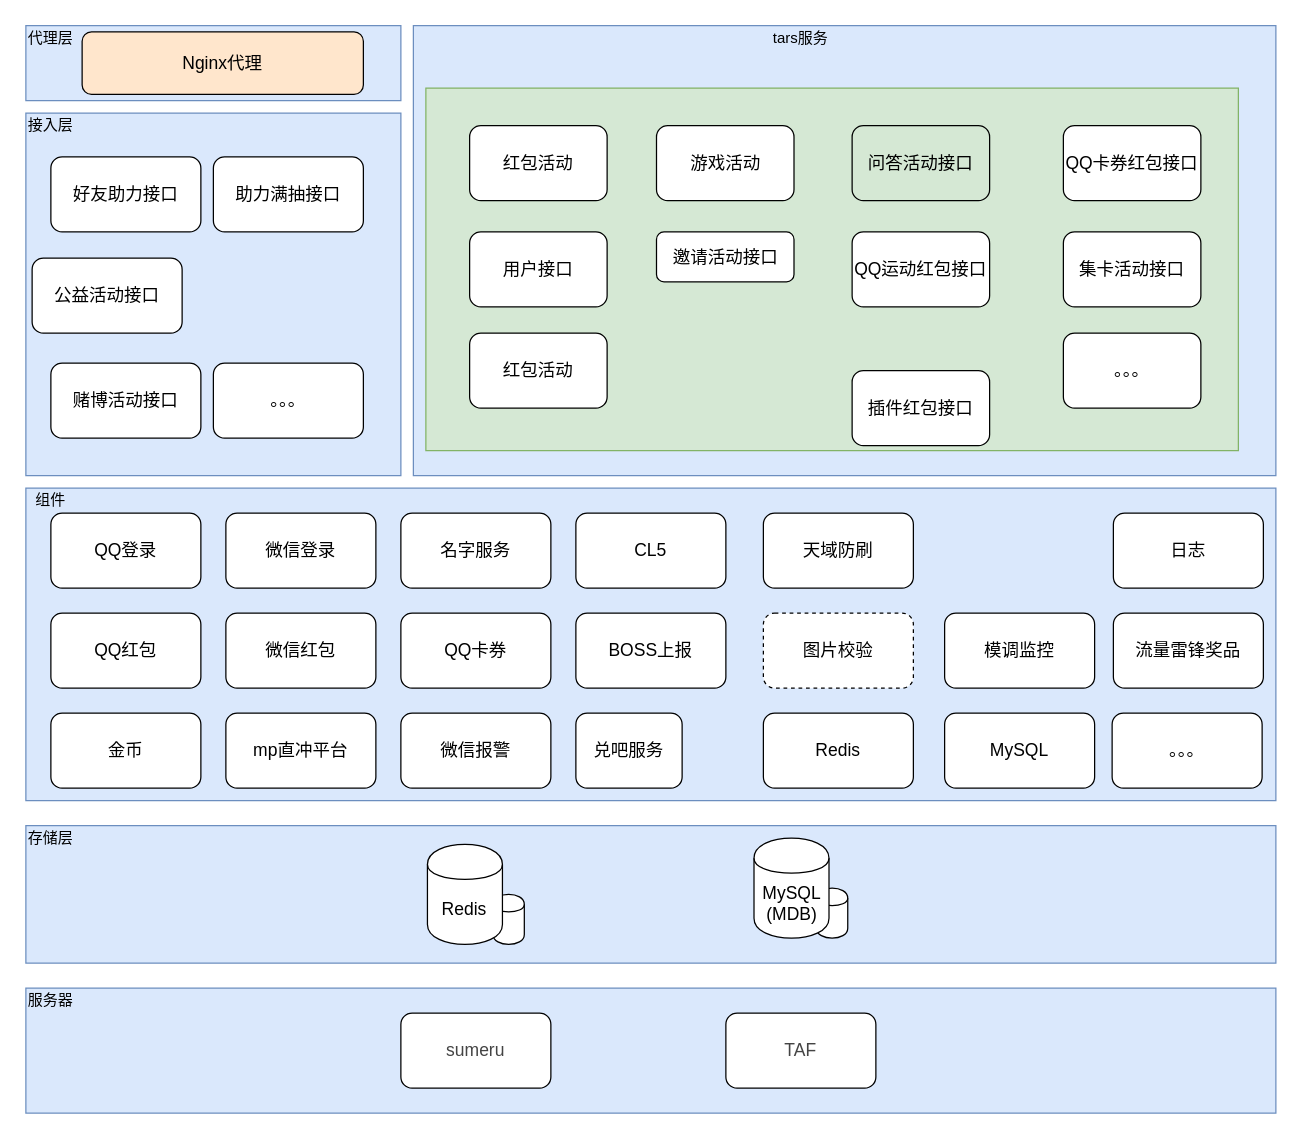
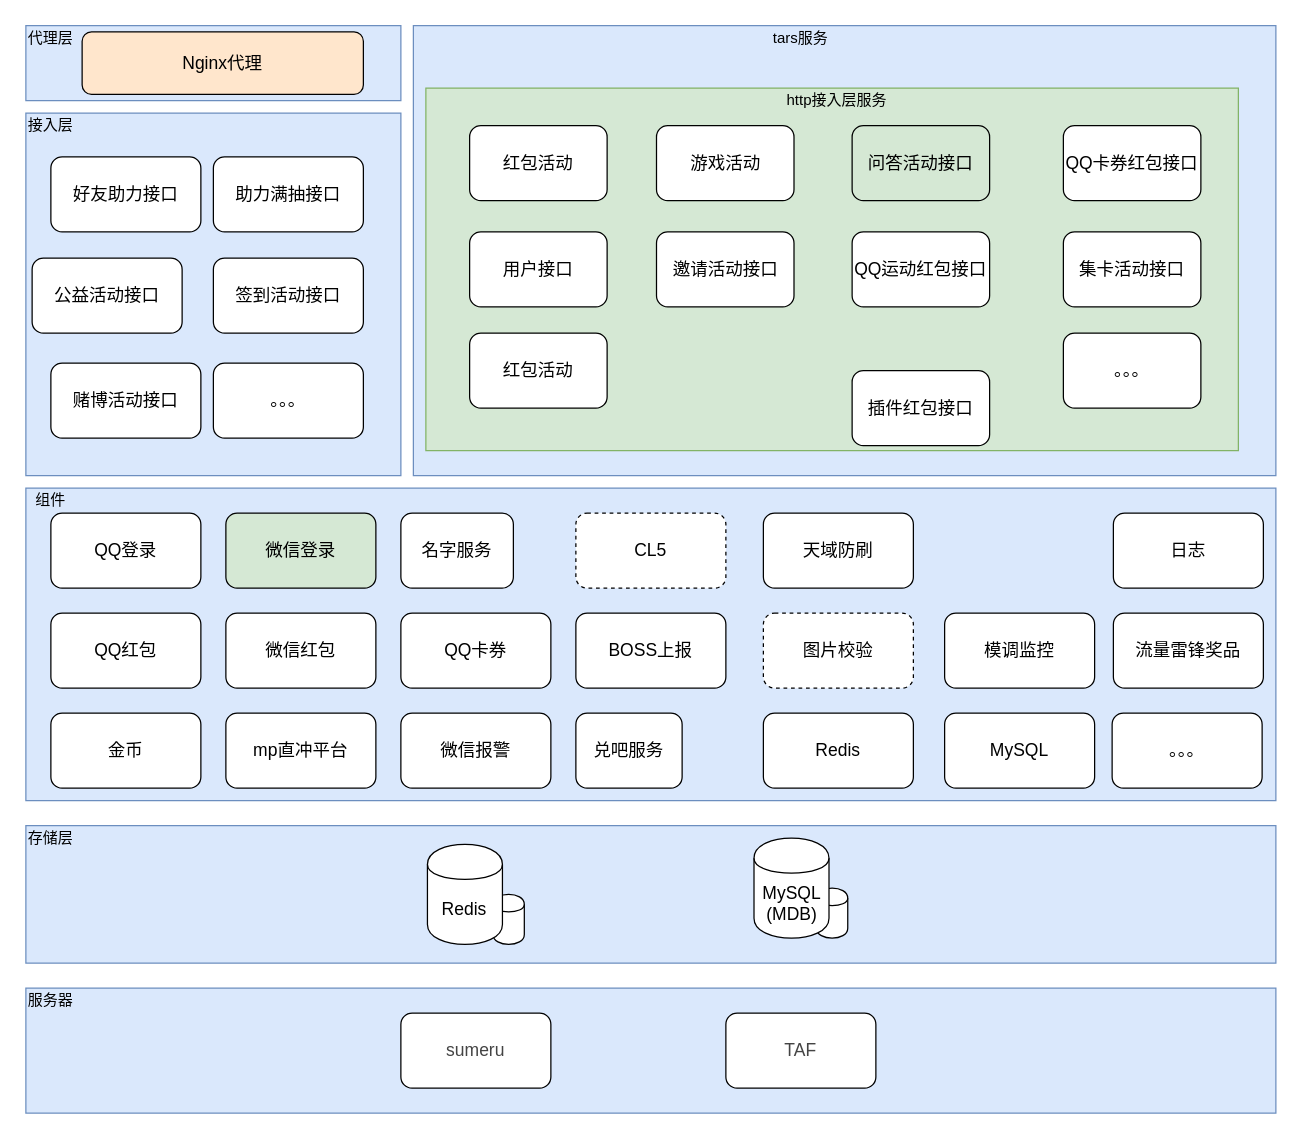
+ <mxCell id="23" value="http接入层服务" style="text;html=1;strokeColor=none;fillColor=none;align=center;verticalAlign=middle;whiteSpace=wrap;rounded=0;" vertex="1" parent="1"><mxGeometry x="619" y="70" width="100" height="20" as="geometry" /></mxCell>
- <mxCell id="10" value="&lt;font style=&quot;font-size: 14px&quot;&gt;邀请活动接口&lt;/font&gt;" style="rounded=1;whiteSpace=wrap;html=1;" vertex="1" parent="1"><mxGeometry x="524.5" y="185" width="110" height="40" as="geometry" /></mxCell>
+ <mxCell id="10" value="&lt;font style=&quot;font-size: 14px&quot;&gt;邀请活动接口&lt;/font&gt;" style="rounded=1;whiteSpace=wrap;html=1;" vertex="1" parent="1"><mxGeometry x="524.5" y="185" width="110" height="60" as="geometry" /></mxCell>
+ <mxCell id="19" value="&lt;font style=&quot;font-size: 14px&quot;&gt;签到活动接口&lt;/font&gt;" style="rounded=1;whiteSpace=wrap;html=1;" vertex="1" parent="1"><mxGeometry x="170" y="206" width="120" height="60" as="geometry" /></mxCell>
- <mxCell id="27" value="&lt;span style=&quot;font-size: 14px&quot;&gt;微信登录&lt;/span&gt;" style="rounded=1;whiteSpace=wrap;html=1;" vertex="1" parent="1"><mxGeometry x="180" y="410" width="120" height="60" as="geometry" /></mxCell>
+ <mxCell id="27" value="&lt;span style=&quot;font-size: 14px&quot;&gt;微信登录&lt;/span&gt;" style="rounded=1;whiteSpace=wrap;html=1;fillColor=#d5e8d4;" vertex="1" parent="1"><mxGeometry x="180" y="410" width="120" height="60" as="geometry" /></mxCell>
- <mxCell id="29" value="&lt;span style=&quot;font-size: 14px&quot;&gt;名字服务&lt;/span&gt;" style="rounded=1;whiteSpace=wrap;html=1;" vertex="1" parent="1"><mxGeometry x="320" y="410" width="120" height="60" as="geometry" /></mxCell>
+ <mxCell id="29" value="&lt;span style=&quot;font-size: 14px&quot;&gt;名字服务&lt;/span&gt;" style="rounded=1;whiteSpace=wrap;html=1;" vertex="1" parent="1"><mxGeometry x="320" y="410" width="90" height="60" as="geometry" /></mxCell>
- <mxCell id="30" value="&lt;span style=&quot;font-size: 14px&quot;&gt;CL5&lt;/span&gt;" style="rounded=1;whiteSpace=wrap;html=1;" vertex="1" parent="1"><mxGeometry x="460" y="410" width="120" height="60" as="geometry" /></mxCell>
+ <mxCell id="30" value="&lt;span style=&quot;font-size: 14px&quot;&gt;CL5&lt;/span&gt;" style="rounded=1;whiteSpace=wrap;html=1;dashed=1;" vertex="1" parent="1"><mxGeometry x="460" y="410" width="120" height="60" as="geometry" /></mxCell>
